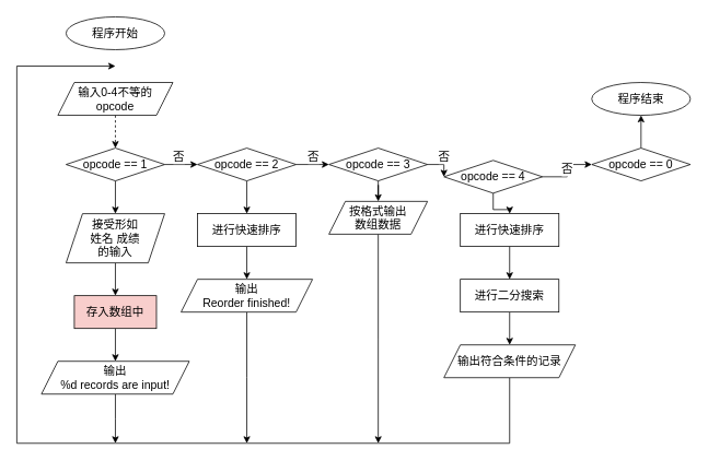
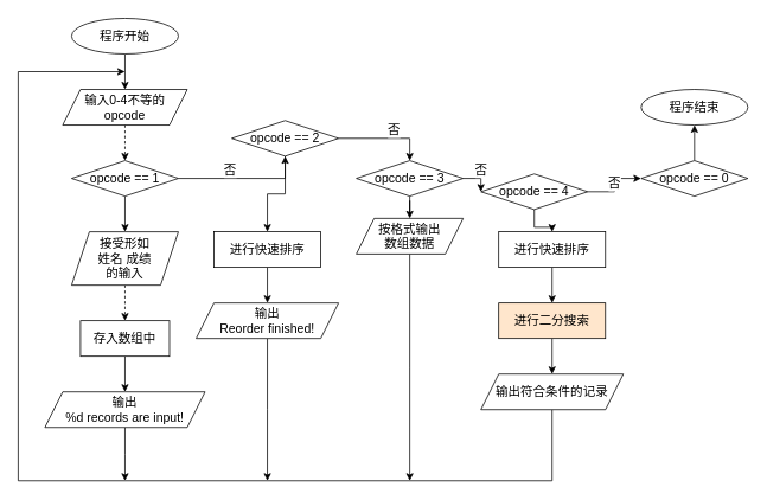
+ <mxCell id="2" value="" style="edgeStyle=orthogonalEdgeStyle;rounded=0;orthogonalLoop=1;jettySize=auto;html=1;" parent="1" source="3" target="5" edge="1"><mxGeometry relative="1" as="geometry" /></mxCell>
- <mxCell id="15" value="&lt;font style=&quot;font-size: 14px;&quot;&gt;opcode == 2&lt;/font&gt;" style="rhombus;whiteSpace=wrap;html=1;" vertex="1" parent="1"><mxGeometry x="240" y="180" width="120" height="40" as="geometry" /></mxCell>
+ <mxCell id="15" value="&lt;font style=&quot;font-size: 14px;&quot;&gt;opcode == 2&lt;/font&gt;" style="rhombus;whiteSpace=wrap;html=1;" vertex="1" parent="1"><mxGeometry x="260" y="135" width="120" height="40" as="geometry" /></mxCell>
- <mxCell id="25" value="" style="edgeStyle=orthogonalEdgeStyle;rounded=0;orthogonalLoop=1;jettySize=auto;html=1;" edge="1" parent="1" source="26" target="28"><mxGeometry relative="1" as="geometry" /></mxCell>
+ <mxCell id="25" value="" style="edgeStyle=orthogonalEdgeStyle;rounded=0;orthogonalLoop=1;jettySize=auto;html=1;dashed=1;" edge="1" parent="1" source="26" target="28"><mxGeometry relative="1" as="geometry" /></mxCell>
- <mxCell id="40" value="&lt;font style=&quot;font-size: 14px;&quot;&gt;进行二分搜索&lt;/font&gt;" style="rounded=0;whiteSpace=wrap;html=1;" vertex="1" parent="1"><mxGeometry x="560" y="340" width="120" height="40" as="geometry" /></mxCell>
+ <mxCell id="40" value="&lt;font style=&quot;font-size: 14px;&quot;&gt;进行二分搜索&lt;/font&gt;" style="rounded=0;whiteSpace=wrap;html=1;fillColor=#ffe6cc;" vertex="1" parent="1"><mxGeometry x="560" y="340" width="120" height="40" as="geometry" /></mxCell>
- <mxCell id="28" value="&lt;font style=&quot;font-size: 14px;&quot;&gt;存入数组中&lt;/font&gt;" style="rounded=0;whiteSpace=wrap;html=1;fillColor=#f8cecc;" vertex="1" parent="1"><mxGeometry x="90" y="360" width="100" height="40" as="geometry" /></mxCell>
+ <mxCell id="28" value="&lt;font style=&quot;font-size: 14px;&quot;&gt;存入数组中&lt;/font&gt;" style="rounded=0;whiteSpace=wrap;html=1;" vertex="1" parent="1"><mxGeometry x="90" y="360" width="100" height="40" as="geometry" /></mxCell>
